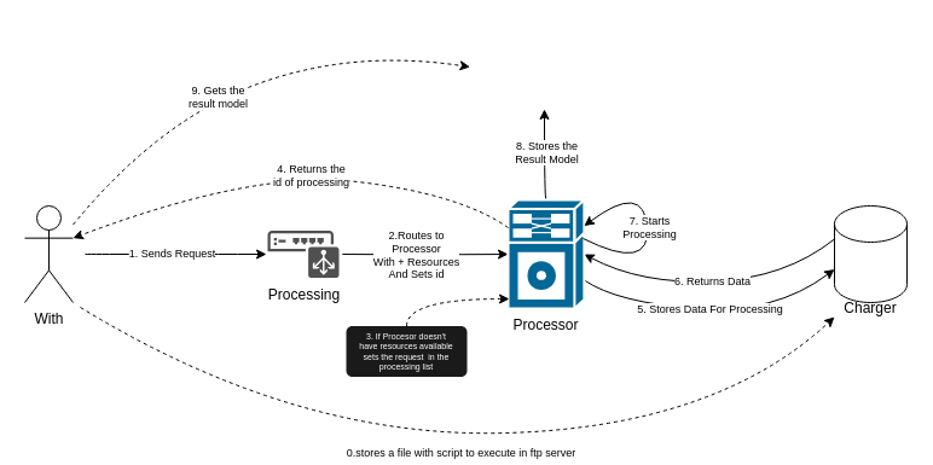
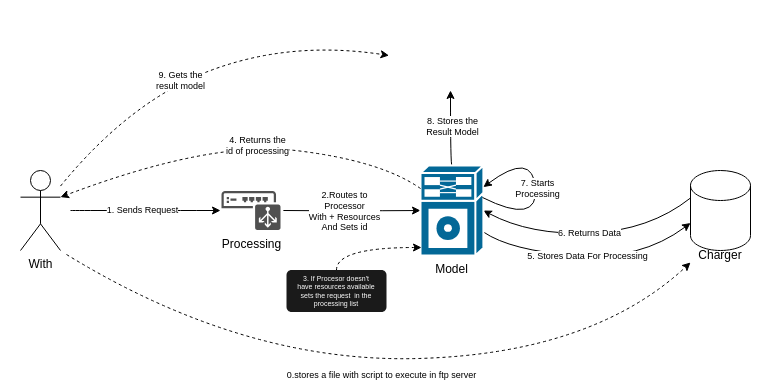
- <mxCell id="18" value="Processor" style="shape=mxgraph.cisco.misc.generic_processor;html=1;pointerEvents=1;dashed=0;fillColor=#036897;strokeColor=#ffffff;strokeWidth=2;verticalLabelPosition=bottom;verticalAlign=top;align=center;outlineConnect=0;" parent="1" vertex="1"><mxGeometry x="420" y="165" width="62.89" height="90" as="geometry" /></mxCell>
+ <mxCell id="18" value="Model" style="shape=mxgraph.cisco.misc.generic_processor;html=1;pointerEvents=1;dashed=0;fillColor=#036897;strokeColor=#ffffff;strokeWidth=2;verticalLabelPosition=bottom;verticalAlign=top;align=center;outlineConnect=0;" parent="1" vertex="1"><mxGeometry x="420" y="165" width="62.89" height="90" as="geometry" /></mxCell>
